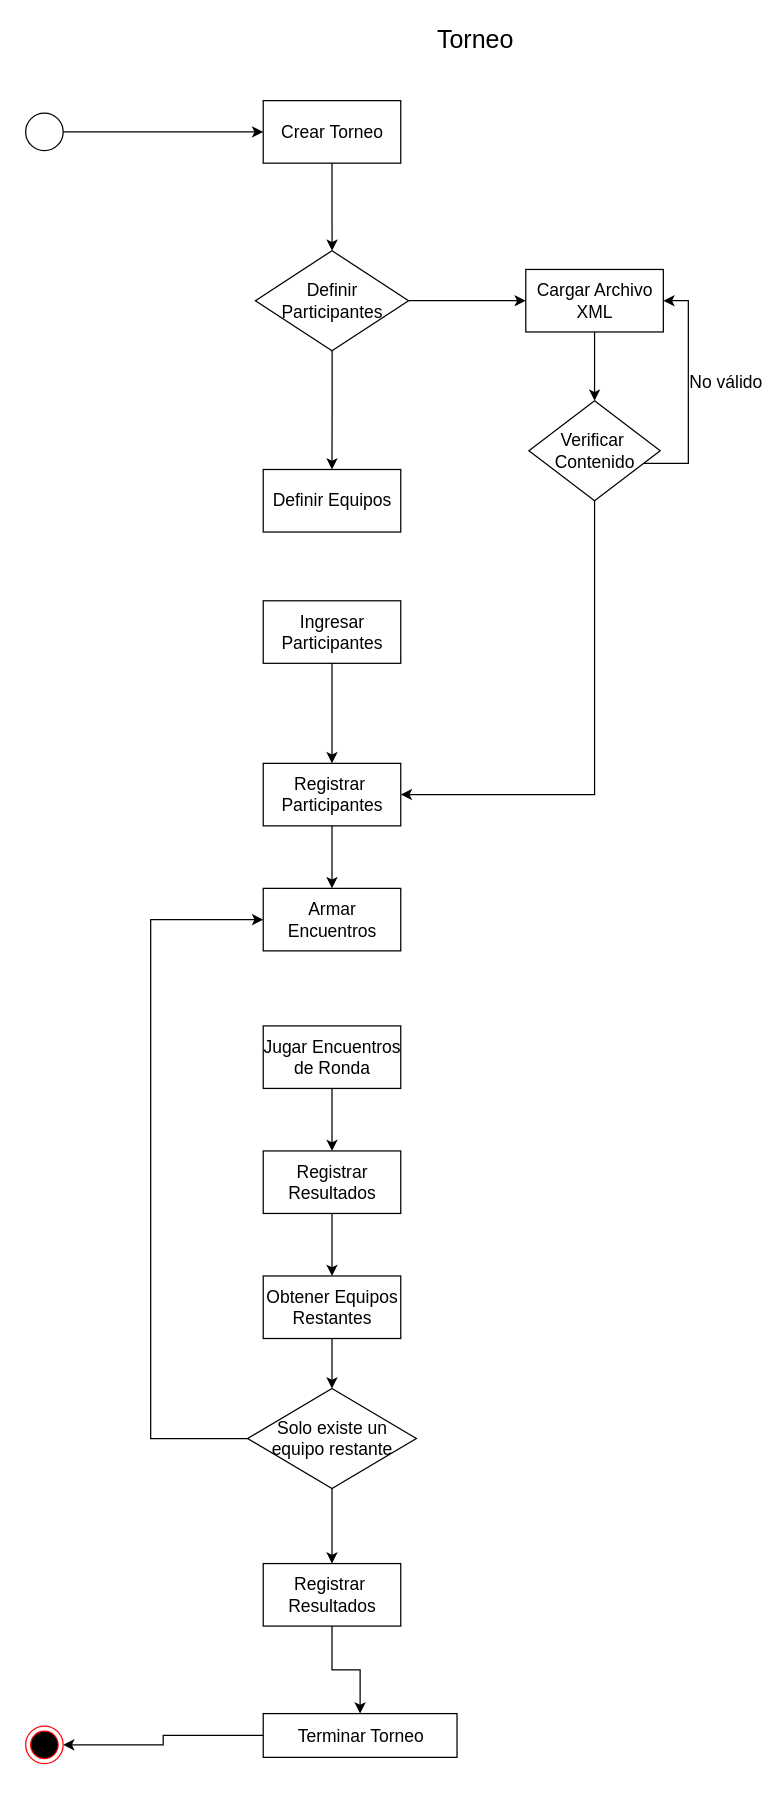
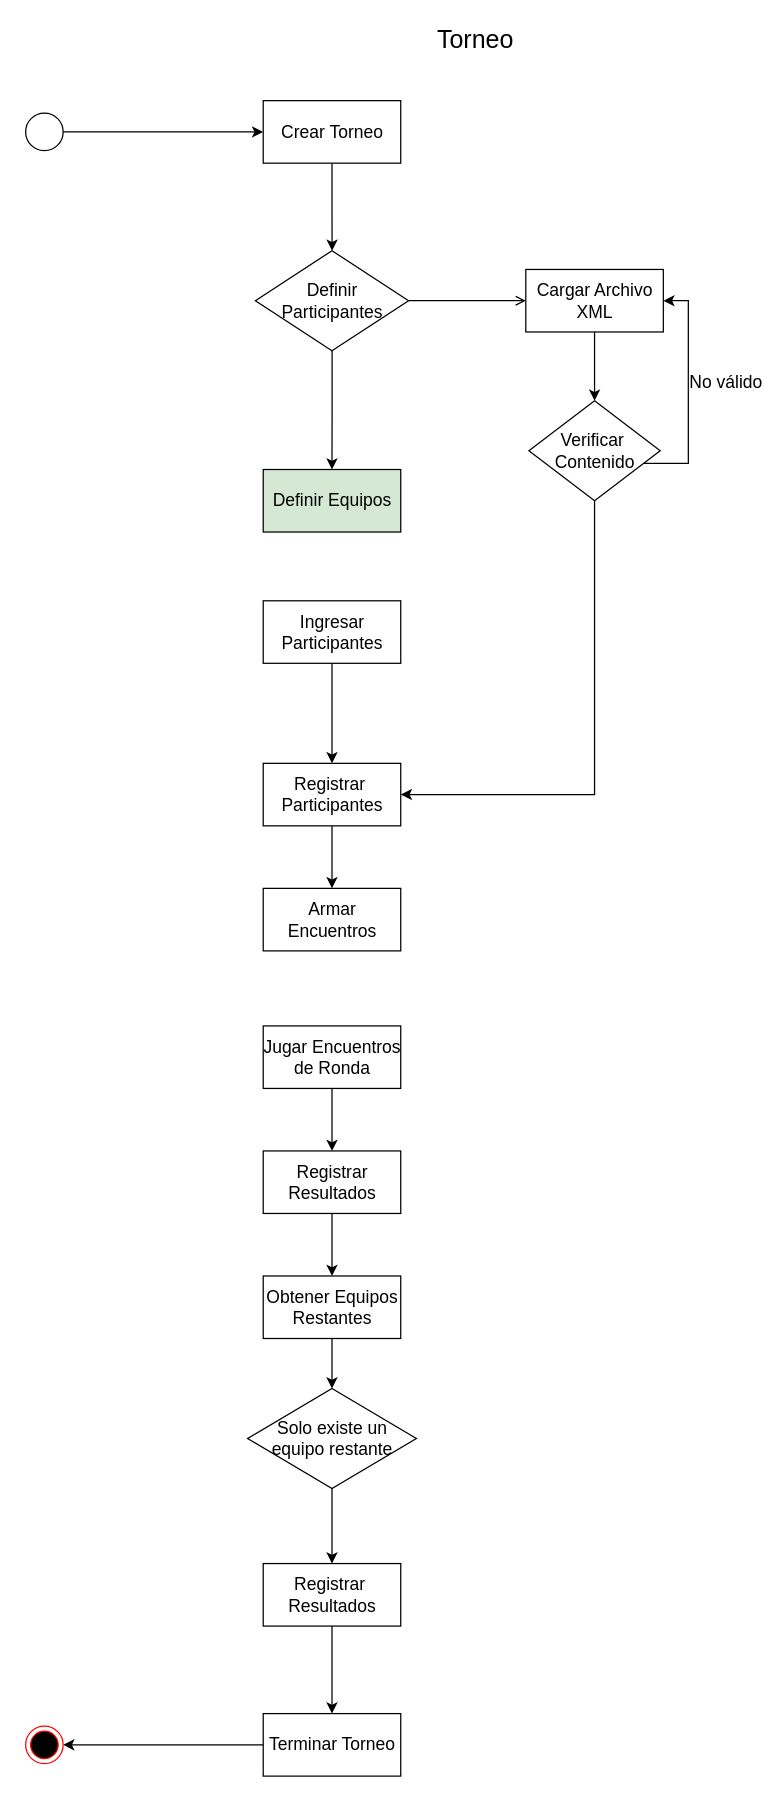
- <mxCell id="9" style="edgeStyle=orthogonalEdgeStyle;rounded=0;orthogonalLoop=1;jettySize=auto;html=1;fontSize=14;" edge="1" parent="1" source="11" target="13"><mxGeometry relative="1" as="geometry" /></mxCell>
+ <mxCell id="9" style="edgeStyle=orthogonalEdgeStyle;rounded=0;orthogonalLoop=1;jettySize=auto;html=1;fontSize=14;endArrow=open;" edge="1" parent="1" source="11" target="13"><mxGeometry relative="1" as="geometry" /></mxCell>
- <mxCell id="6" value="Definir Equipos" style="html=1;fontSize=14;" vertex="1" parent="1"><mxGeometry x="210" y="375" width="110" height="50" as="geometry" /></mxCell>
+ <mxCell id="6" value="Definir Equipos" style="html=1;fontSize=14;fillColor=#d5e8d4;" vertex="1" parent="1"><mxGeometry x="210" y="375" width="110" height="50" as="geometry" /></mxCell>
- <mxCell id="23" style="edgeStyle=orthogonalEdgeStyle;rounded=0;orthogonalLoop=1;jettySize=auto;html=1;fontSize=14;" edge="1" parent="1" source="24" target="17"><mxGeometry relative="1" as="geometry"><Array as="points"><mxPoint x="120" y="1150" /><mxPoint x="120" y="735" /></Array></mxGeometry></mxCell>
- <mxCell id="30" value="Terminar Torneo" style="html=1;fontSize=14;" vertex="1" parent="1"><mxGeometry x="210" y="1370" width="155" height="35" as="geometry" /></mxCell>
+ <mxCell id="30" value="Terminar Torneo" style="html=1;fontSize=14;" vertex="1" parent="1"><mxGeometry x="210" y="1370" width="110" height="50" as="geometry" /></mxCell>
